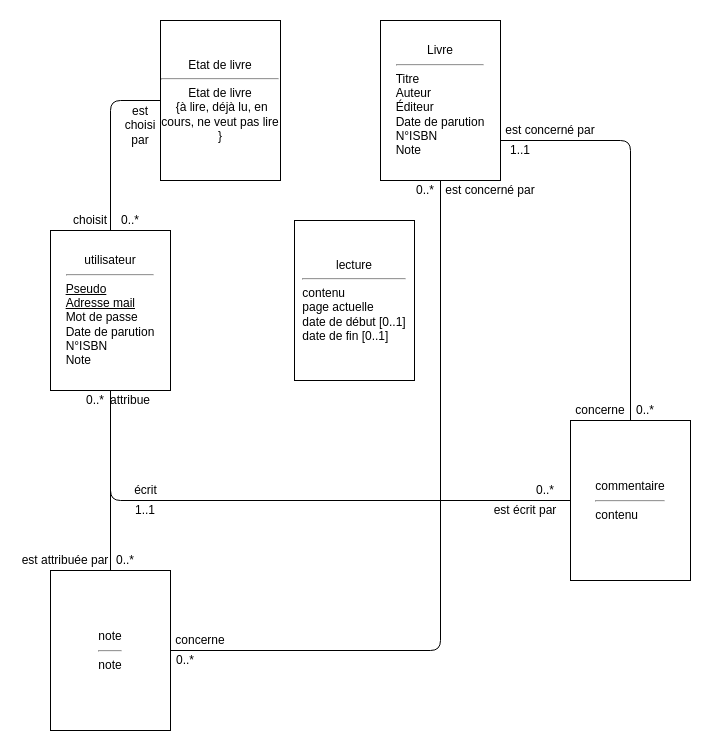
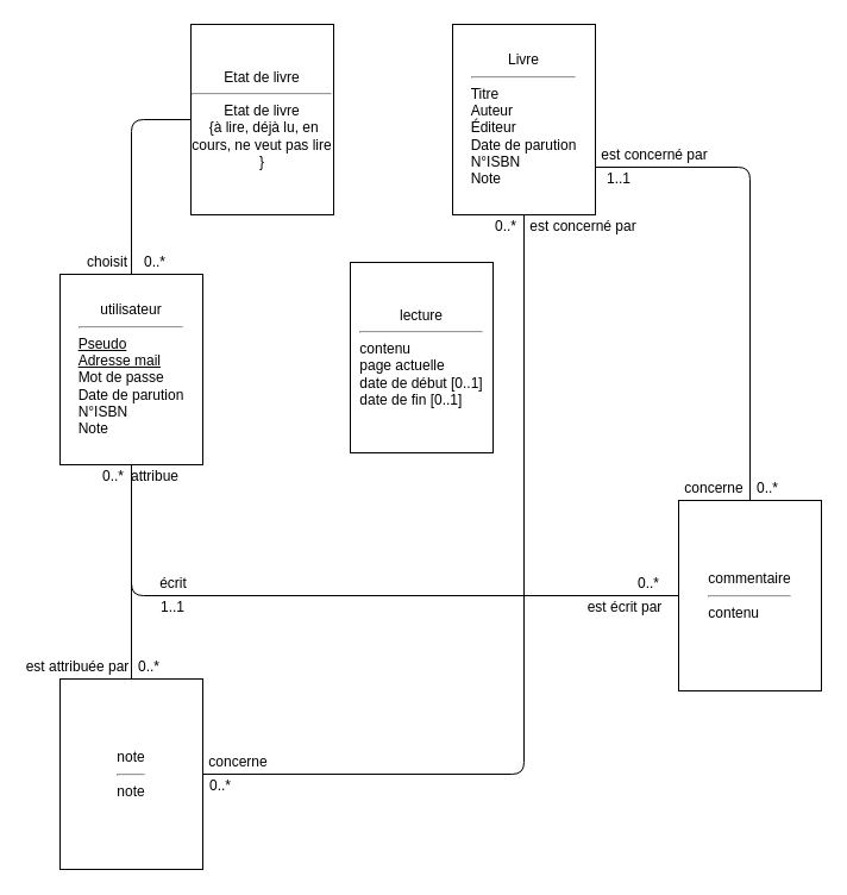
- <mxCell id="27" value="est choisi&lt;br&gt;par" style="rounded=0;whiteSpace=wrap;html=1;strokeColor=none;fillColor=none;" vertex="1" parent="1"><mxGeometry x="120" y="100" width="40" height="50" as="geometry" /></mxCell>
